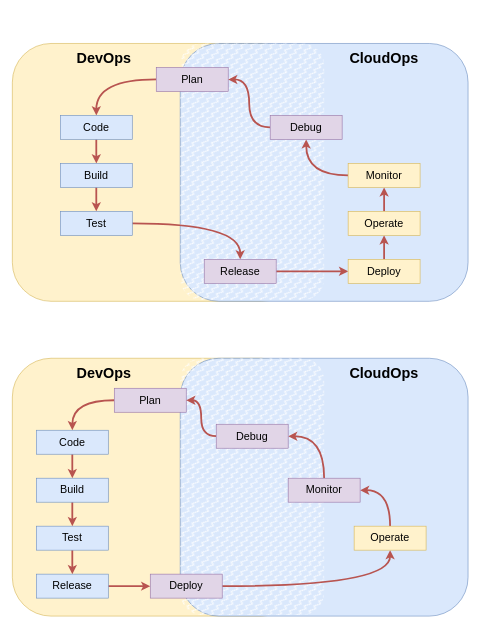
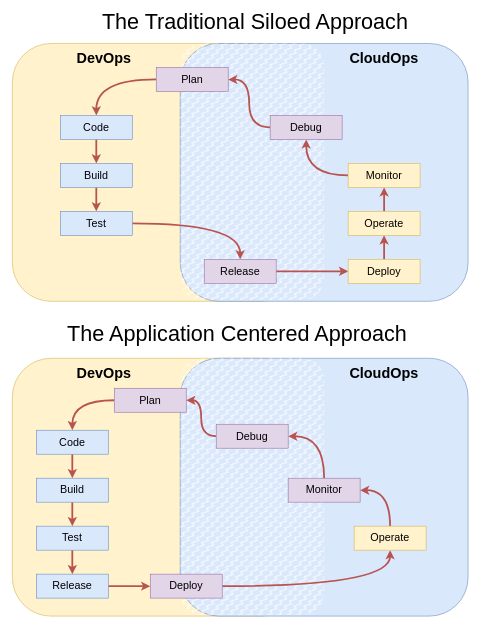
+ <mxCell id="48" value="&lt;font style=&quot;font-size: 36px;&quot;&gt;The Traditional Siloed Approach&lt;/font&gt;" style="text;strokeColor=none;align=center;fillColor=none;html=1;verticalAlign=middle;whiteSpace=wrap;rounded=0;" parent="1" vertex="1"><mxGeometry x="150" y="20" width="550" height="30" as="geometry" /></mxCell>
+ <mxCell id="49" value="&lt;font style=&quot;font-size: 36px;&quot;&gt;The Application Centered Approach&lt;/font&gt;" style="text;strokeColor=none;align=center;fillColor=none;html=1;verticalAlign=middle;whiteSpace=wrap;rounded=0;" parent="1" vertex="1"><mxGeometry x="100" y="540" width="590" height="30" as="geometry" /></mxCell>
